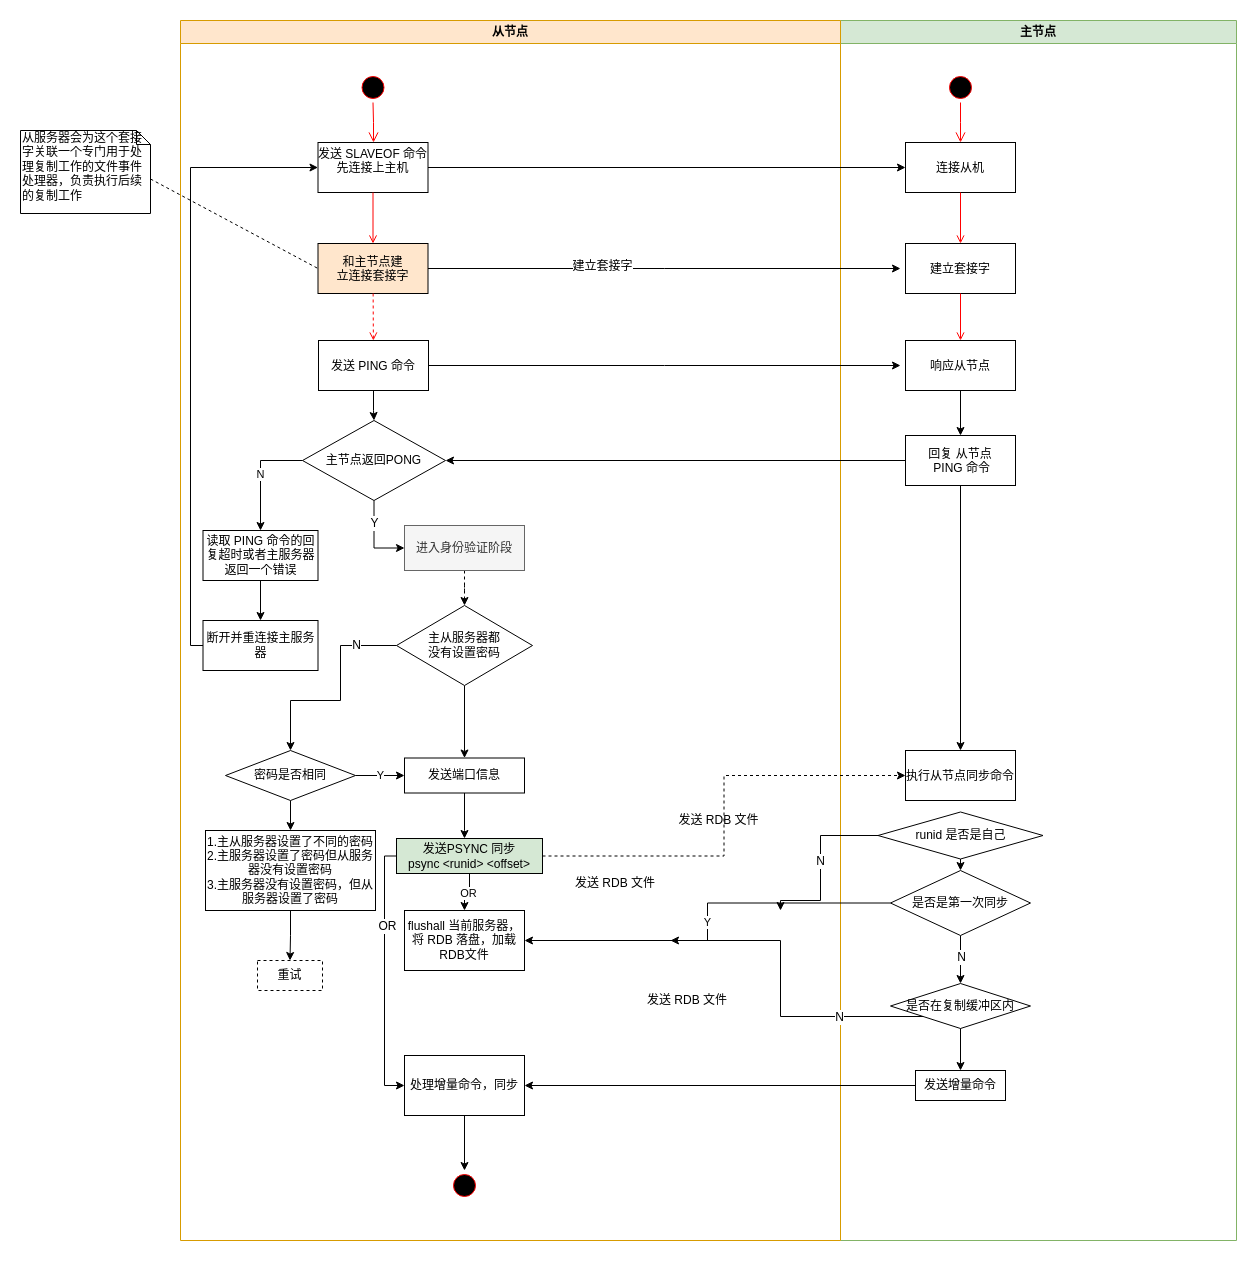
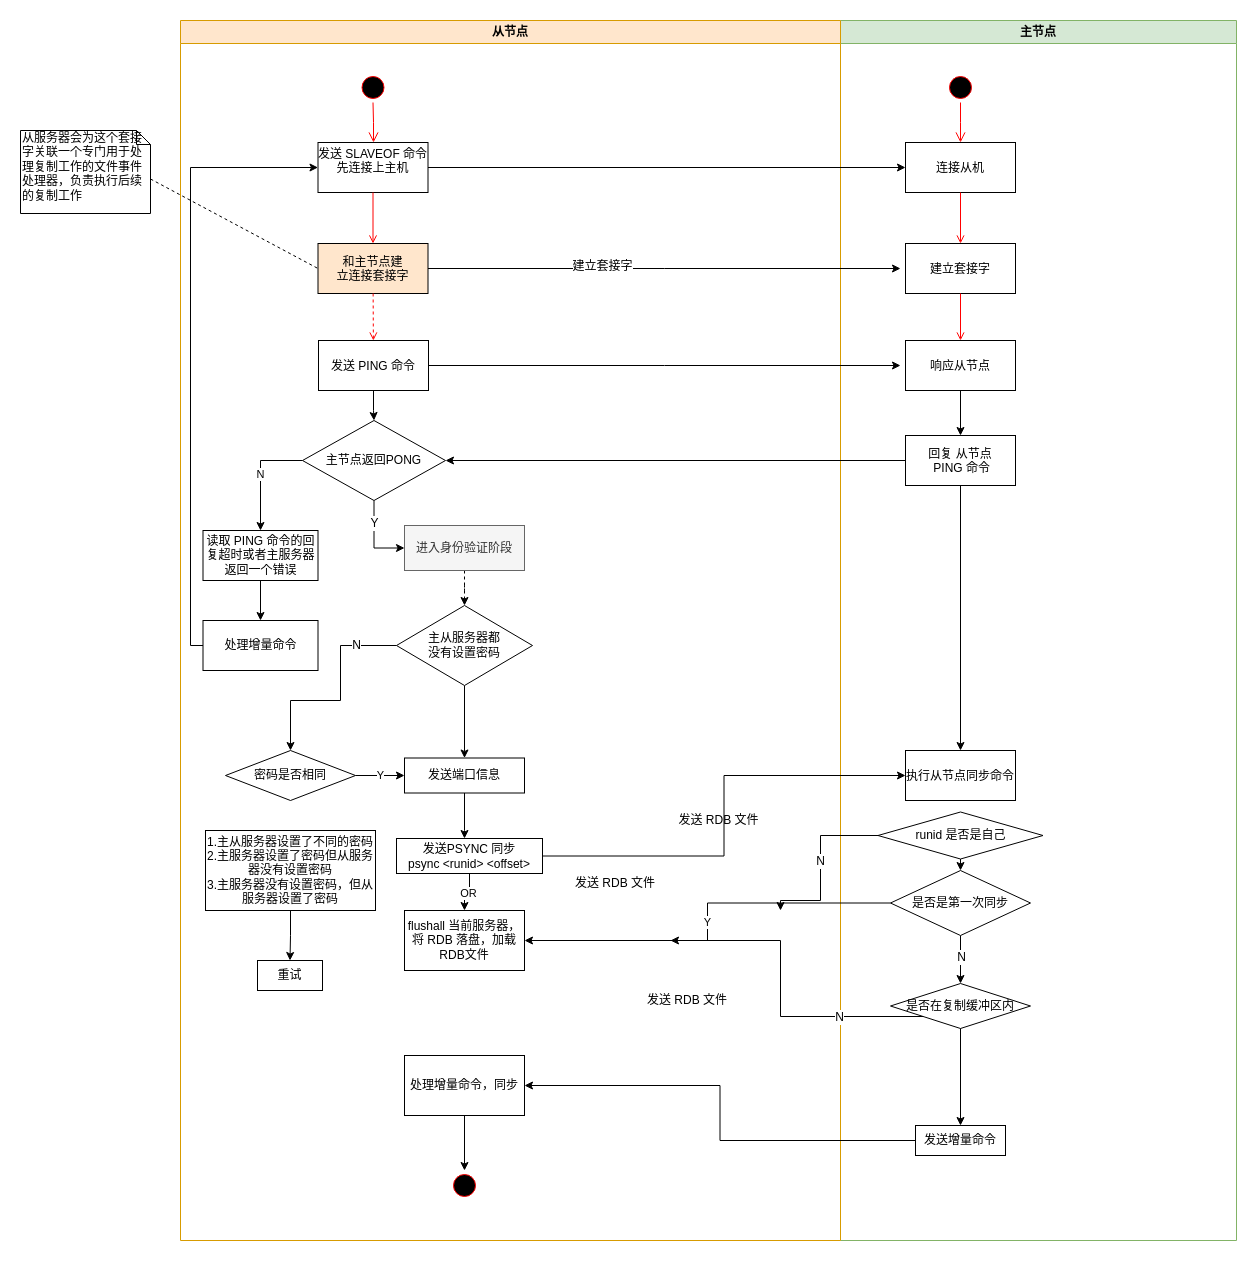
- <mxCell id="34" value="断开并重连接主服务器" style="rounded=0;whiteSpace=wrap;html=1;" vertex="1" parent="18"><mxGeometry x="22.5" y="600" width="115" height="50" as="geometry" /></mxCell>
+ <mxCell id="34" value="处理增量命令" style="rounded=0;whiteSpace=wrap;html=1;" vertex="1" parent="18"><mxGeometry x="22.5" y="600" width="115" height="50" as="geometry" /></mxCell>
- <mxCell id="62" style="edgeStyle=orthogonalEdgeStyle;rounded=0;orthogonalLoop=1;jettySize=auto;html=1;entryX=0;entryY=0.5;entryDx=0;entryDy=0;dashed=1;" edge="1" parent="2" source="46" target="12"><mxGeometry relative="1" as="geometry" /></mxCell>
+ <mxCell id="62" style="edgeStyle=orthogonalEdgeStyle;rounded=0;orthogonalLoop=1;jettySize=auto;html=1;entryX=0;entryY=0.5;entryDx=0;entryDy=0;" edge="1" parent="2" source="46" target="12"><mxGeometry relative="1" as="geometry" /></mxCell>
- <mxCell id="48" value="" style="edgeStyle=orthogonalEdgeStyle;rounded=0;orthogonalLoop=1;jettySize=auto;html=1;" edge="1" parent="18" source="49" target="51"><mxGeometry relative="1" as="geometry" /></mxCell>
- <mxCell id="46" value="发送PSYNC 同步&lt;br&gt;psync &amp;lt;runid&amp;gt; &amp;lt;offset&amp;gt;&lt;br&gt;" style="rounded=0;whiteSpace=wrap;html=1;fillColor=#d5e8d4;" vertex="1" parent="18"><mxGeometry x="216" y="818" width="146" height="35" as="geometry" /></mxCell>
+ <mxCell id="46" value="发送PSYNC 同步&lt;br&gt;psync &amp;lt;runid&amp;gt; &amp;lt;offset&amp;gt;&lt;br&gt;" style="rounded=0;whiteSpace=wrap;html=1;" vertex="1" parent="18"><mxGeometry x="216" y="818" width="146" height="35" as="geometry" /></mxCell>
- <mxCell id="43" style="edgeStyle=orthogonalEdgeStyle;rounded=0;orthogonalLoop=1;jettySize=auto;html=1;entryX=0;entryY=0.5;entryDx=0;entryDy=0;" edge="1" parent="18" source="46" target="57"><mxGeometry relative="1" as="geometry"><Array as="points"><mxPoint x="204" y="835" /><mxPoint x="204" y="1065" /></Array></mxGeometry></mxCell>
- <mxCell id="44" value="OR" style="text;html=1;resizable=0;points=[];align=center;verticalAlign=middle;labelBackgroundColor=#ffffff;" vertex="1" connectable="0" parent="43"><mxGeometry x="-0.37" y="2" relative="1" as="geometry"><mxPoint as="offset" /></mxGeometry></mxCell>
- <mxCell id="52" value="重试&lt;br&gt;" style="rounded=0;whiteSpace=wrap;html=1;dashed=1;" vertex="1" parent="18"><mxGeometry x="77" y="940" width="65" height="30" as="geometry" /></mxCell>
+ <mxCell id="52" value="重试&lt;br&gt;" style="rounded=0;whiteSpace=wrap;html=1;" vertex="1" parent="18"><mxGeometry x="77" y="940" width="65" height="30" as="geometry" /></mxCell>
- <mxCell id="65" value="发送增量命令" style="rounded=0;whiteSpace=wrap;html=1;" vertex="1" parent="2"><mxGeometry x="75" y="1050" width="90" height="30" as="geometry" /></mxCell>
+ <mxCell id="65" value="发送增量命令" style="rounded=0;whiteSpace=wrap;html=1;" vertex="1" parent="2"><mxGeometry x="75" y="1105" width="90" height="30" as="geometry" /></mxCell>
